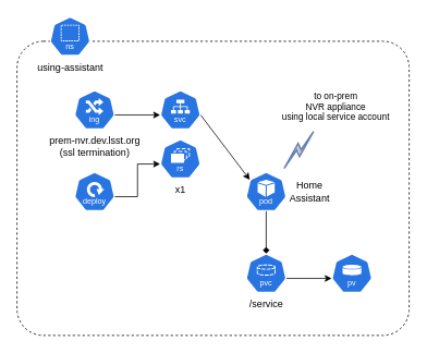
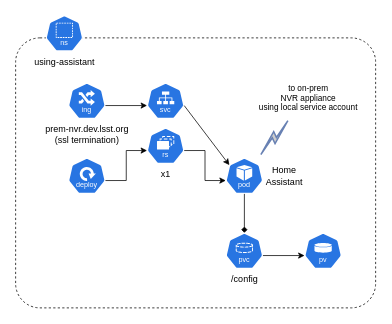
+ <mxCell id="11" style="edgeStyle=orthogonalEdgeStyle;rounded=0;orthogonalLoop=1;jettySize=auto;html=1;exitX=0.995;exitY=0.63;exitDx=0;exitDy=0;exitPerimeter=0;entryX=0.005;entryY=0.63;entryDx=0;entryDy=0;entryPerimeter=0;" parent="1" source="4" target="5" edge="1"><mxGeometry relative="1" as="geometry" /></mxCell>
- <mxCell id="7" value="/service" style="aspect=fixed;sketch=0;html=1;dashed=0;whitespace=wrap;verticalLabelPosition=bottom;verticalAlign=top;fillColor=#2875E2;strokeColor=#ffffff;points=[[0.005,0.63,0],[0.1,0.2,0],[0.9,0.2,0],[0.5,0,0],[0.995,0.63,0],[0.72,0.99,0],[0.5,1,0],[0.28,0.99,0]];shape=mxgraph.kubernetes.icon2;kubernetesLabel=1;prIcon=pvc;labelPosition=center;align=center;" parent="1" vertex="1"><mxGeometry x="300" y="310" width="50" height="48" as="geometry" /></mxCell>
+ <mxCell id="7" value="/config" style="aspect=fixed;sketch=0;html=1;dashed=0;whitespace=wrap;verticalLabelPosition=bottom;verticalAlign=top;fillColor=#2875E2;strokeColor=#ffffff;points=[[0.005,0.63,0],[0.1,0.2,0],[0.9,0.2,0],[0.5,0,0],[0.995,0.63,0],[0.72,0.99,0],[0.5,1,0],[0.28,0.99,0]];shape=mxgraph.kubernetes.icon2;kubernetesLabel=1;prIcon=pvc;labelPosition=center;align=center;" parent="1" vertex="1"><mxGeometry x="300" y="310" width="50" height="48" as="geometry" /></mxCell>
